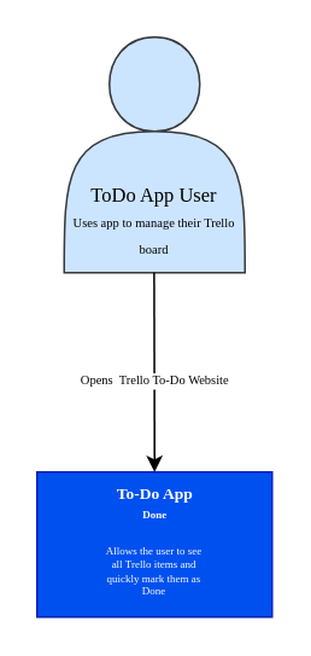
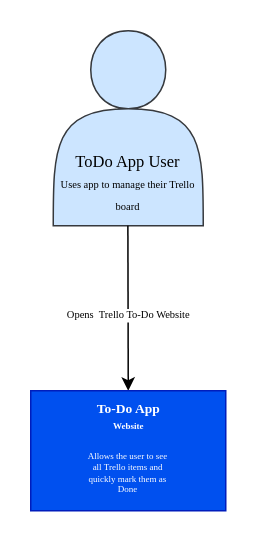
- <mxCell id="6" value="To-Do App &lt;br&gt;&lt;font style=&quot;font-size: 6px;&quot;&gt;Done&lt;/font&gt;" style="text;html=1;align=center;verticalAlign=top;whiteSpace=wrap;rounded=0;labelBackgroundColor=none;fontFamily=Comic Sans MS;fontSize=9;fontColor=#FFFFFF;fontStyle=1" vertex="1" parent="1"><mxGeometry x="22.5" y="260" width="125" height="80" as="geometry" /></mxCell>
+ <mxCell id="6" value="To-Do App &lt;br&gt;&lt;font style=&quot;font-size: 6px;&quot;&gt;Website&lt;/font&gt;" style="text;html=1;align=center;verticalAlign=top;whiteSpace=wrap;rounded=0;labelBackgroundColor=none;fontFamily=Comic Sans MS;fontSize=9;fontColor=#FFFFFF;fontStyle=1" vertex="1" parent="1"><mxGeometry x="22.5" y="260" width="125" height="80" as="geometry" /></mxCell>
